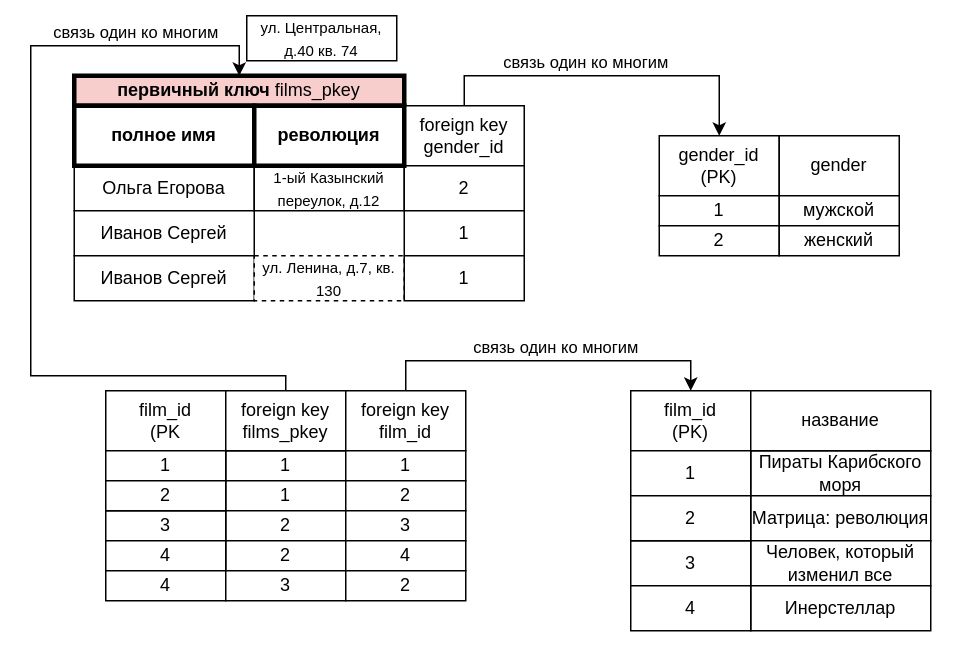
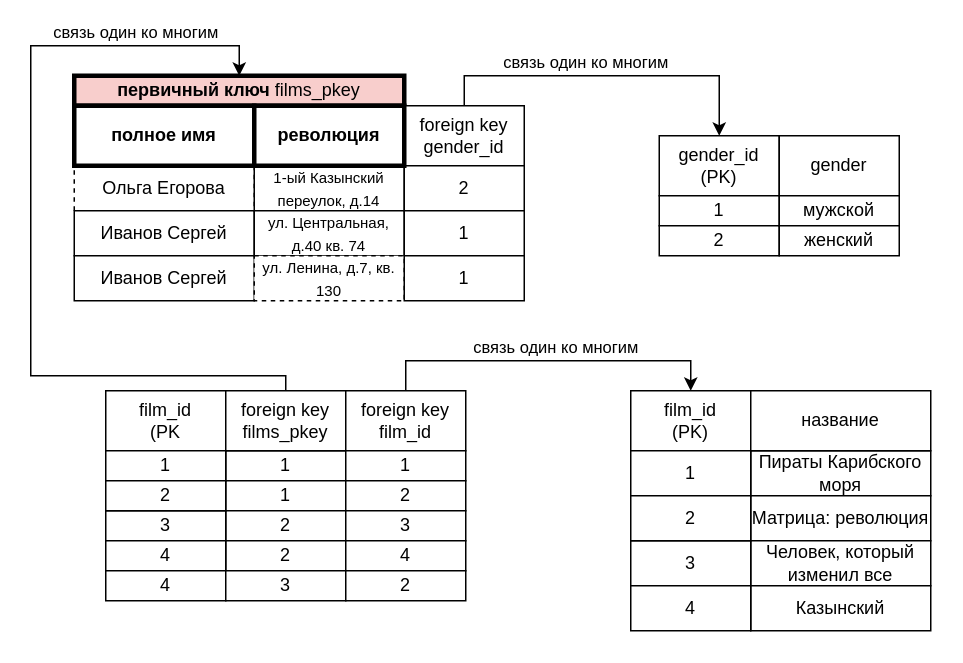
- <mxCell id="12" value="&lt;font style=&quot;font-size: 10px;&quot;&gt;ул. Центральная, д.40 кв. 74&lt;/font&gt;" style="rounded=0;whiteSpace=wrap;html=1;" vertex="1" parent="1"><mxGeometry x="164" y="10" width="100" height="30" as="geometry" /></mxCell>
+ <mxCell id="12" value="&lt;font style=&quot;font-size: 10px;&quot;&gt;ул. Центральная, д.40 кв. 74&lt;/font&gt;" style="rounded=0;whiteSpace=wrap;html=1;" vertex="1" parent="1"><mxGeometry x="169" y="140" width="100" height="30" as="geometry" /></mxCell>
- <mxCell id="8" value="Ольга Егорова" style="rounded=0;whiteSpace=wrap;html=1;" vertex="1" parent="1"><mxGeometry x="49" y="110" width="120" height="30" as="geometry" /></mxCell>
+ <mxCell id="8" value="Ольга Егорова" style="rounded=0;whiteSpace=wrap;html=1;dashed=1;" vertex="1" parent="1"><mxGeometry x="49" y="110" width="120" height="30" as="geometry" /></mxCell>
- <mxCell id="10" value="&lt;font style=&quot;font-size: 10px;&quot;&gt;1-ый Казынский переулок, д.12&lt;/font&gt;" style="rounded=0;whiteSpace=wrap;html=1;" vertex="1" parent="1"><mxGeometry x="169" y="110" width="100" height="30" as="geometry" /></mxCell>
+ <mxCell id="10" value="&lt;font style=&quot;font-size: 10px;&quot;&gt;1-ый Казынский переулок, д.14&lt;/font&gt;" style="rounded=0;whiteSpace=wrap;html=1;" vertex="1" parent="1"><mxGeometry x="169" y="110" width="100" height="30" as="geometry" /></mxCell>
- <mxCell id="28" value="Инерстеллар" style="rounded=0;whiteSpace=wrap;html=1;" vertex="1" parent="1"><mxGeometry x="500" y="390" width="120" height="30" as="geometry" /></mxCell>
+ <mxCell id="28" value="Казынский" style="rounded=0;whiteSpace=wrap;html=1;" vertex="1" parent="1"><mxGeometry x="500" y="390" width="120" height="30" as="geometry" /></mxCell>
